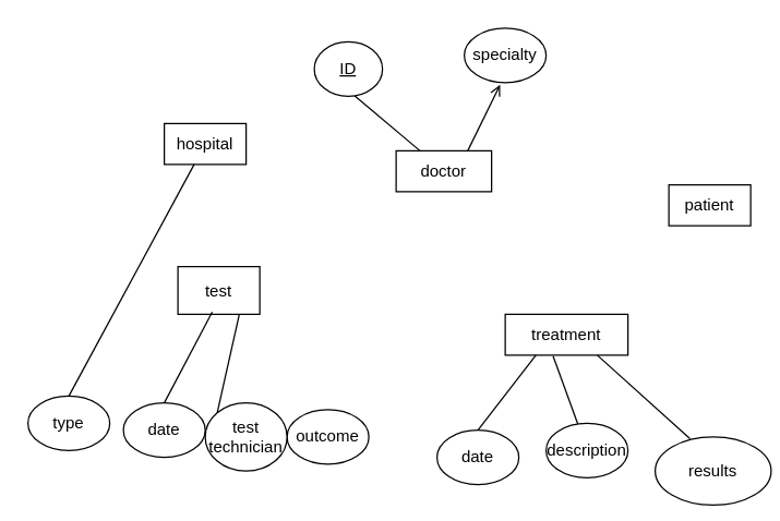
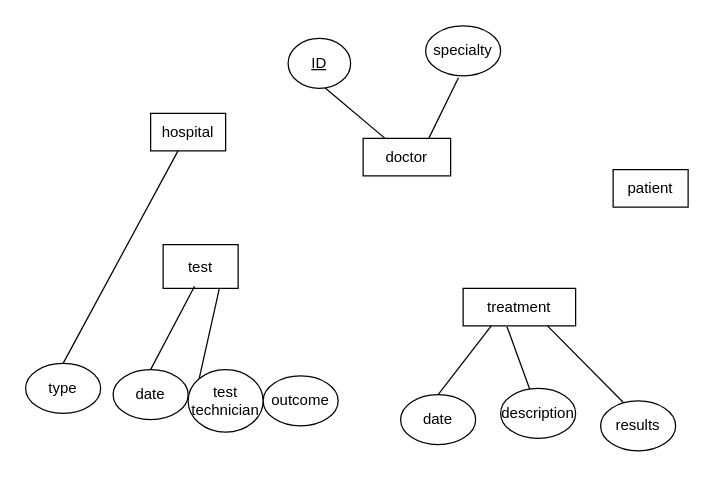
- <mxCell id="8" value="" style="endArrow=open;html=1;rounded=0;entryX=0.438;entryY=1.038;entryDx=0;entryDy=0;entryPerimeter=0;exitX=0.75;exitY=0;exitDx=0;exitDy=0;" edge="1" parent="1" source="3" target="7"><mxGeometry width="50" height="50" relative="1" as="geometry"><mxPoint x="330" y="210" as="sourcePoint" /><mxPoint x="380" y="160" as="targetPoint" /></mxGeometry></mxCell>
+ <mxCell id="8" value="" style="endArrow=none;html=1;rounded=0;entryX=0.438;entryY=1.038;entryDx=0;entryDy=0;entryPerimeter=0;exitX=0.75;exitY=0;exitDx=0;exitDy=0;" edge="1" parent="1" source="3" target="7"><mxGeometry width="50" height="50" relative="1" as="geometry"><mxPoint x="330" y="210" as="sourcePoint" /><mxPoint x="380" y="160" as="targetPoint" /></mxGeometry></mxCell>
- <mxCell id="13" value="results" style="ellipse;whiteSpace=wrap;html=1;" vertex="1" parent="1"><mxGeometry x="480" y="320" width="85" height="50" as="geometry" /></mxCell>
+ <mxCell id="13" value="results" style="ellipse;whiteSpace=wrap;html=1;" vertex="1" parent="1"><mxGeometry x="480" y="320" width="60" height="40" as="geometry" /></mxCell>
